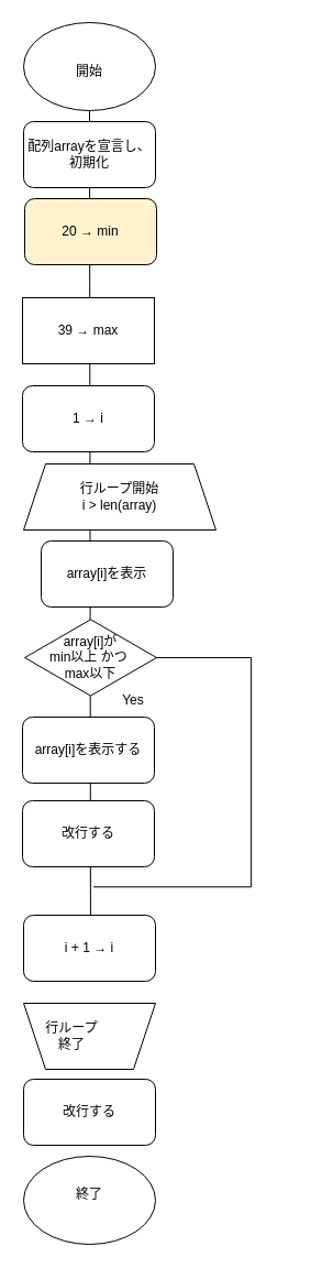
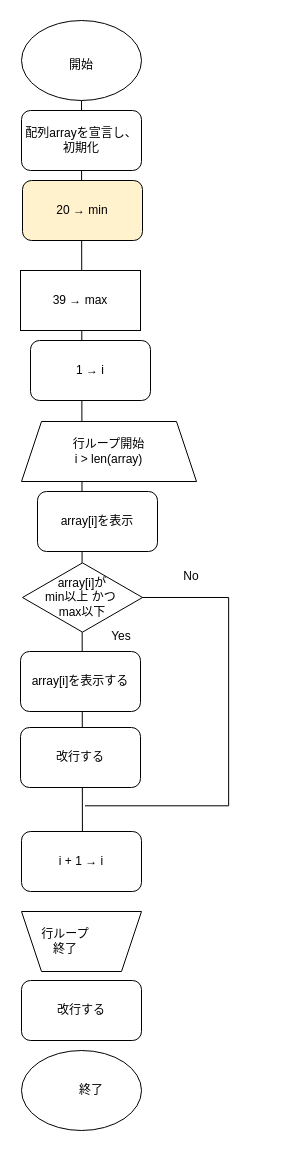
- <mxCell id="13" value="1 → i" style="rounded=1;whiteSpace=wrap;html=1;" parent="1" vertex="1"><mxGeometry x="20" y="350" width="120" height="60" as="geometry" /></mxCell>
+ <mxCell id="13" value="1 → i" style="rounded=1;whiteSpace=wrap;html=1;" parent="1" vertex="1"><mxGeometry x="30" y="340" width="120" height="60" as="geometry" /></mxCell>
+ <mxCell id="16" value="No" style="text;html=1;align=center;verticalAlign=middle;whiteSpace=wrap;rounded=0;" parent="1" vertex="1"><mxGeometry x="161" y="561" width="60" height="30" as="geometry" /></mxCell>
- <mxCell id="22" value="終了" style="text;html=1;align=center;verticalAlign=middle;whiteSpace=wrap;rounded=0;" parent="1" vertex="1"><mxGeometry x="51" y="1070" width="60" height="30" as="geometry" /></mxCell>
+ <mxCell id="22" value="終了" style="text;html=1;align=center;verticalAlign=middle;whiteSpace=wrap;rounded=0;" parent="1" vertex="1"><mxGeometry x="61" y="1075" width="60" height="30" as="geometry" /></mxCell>
